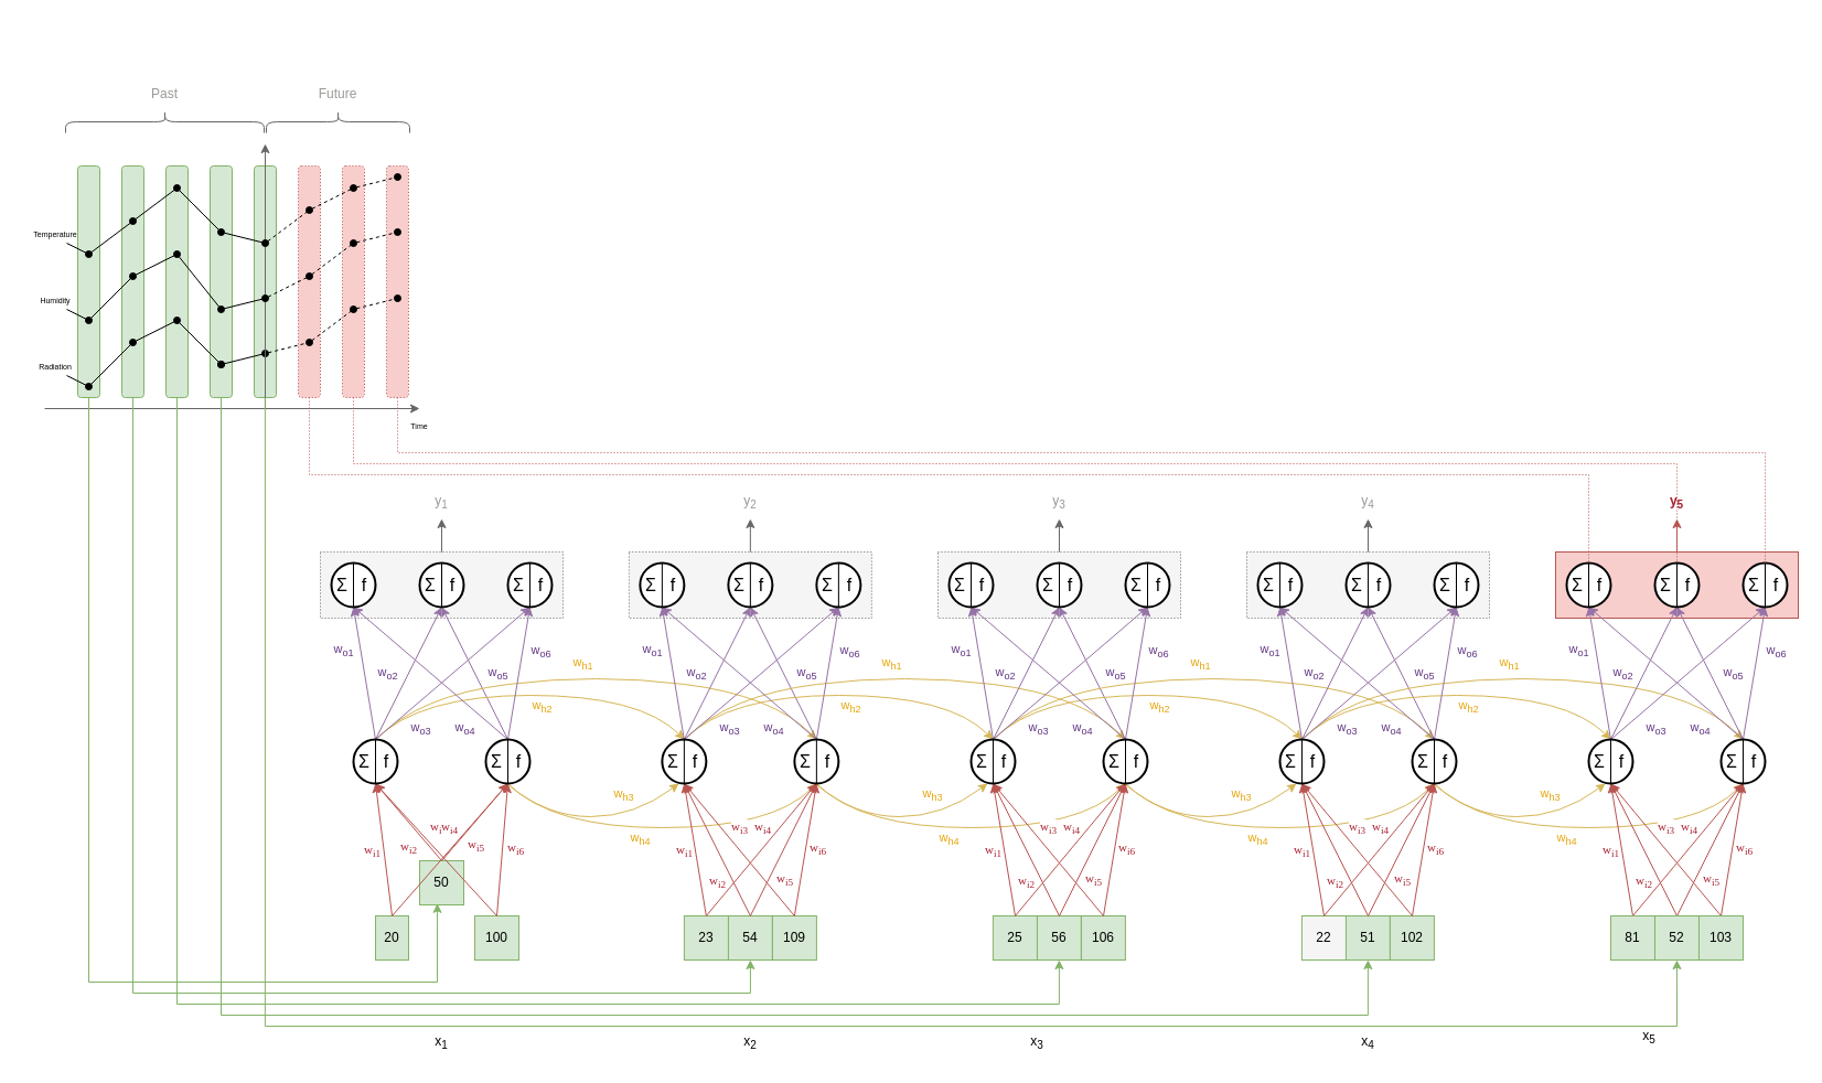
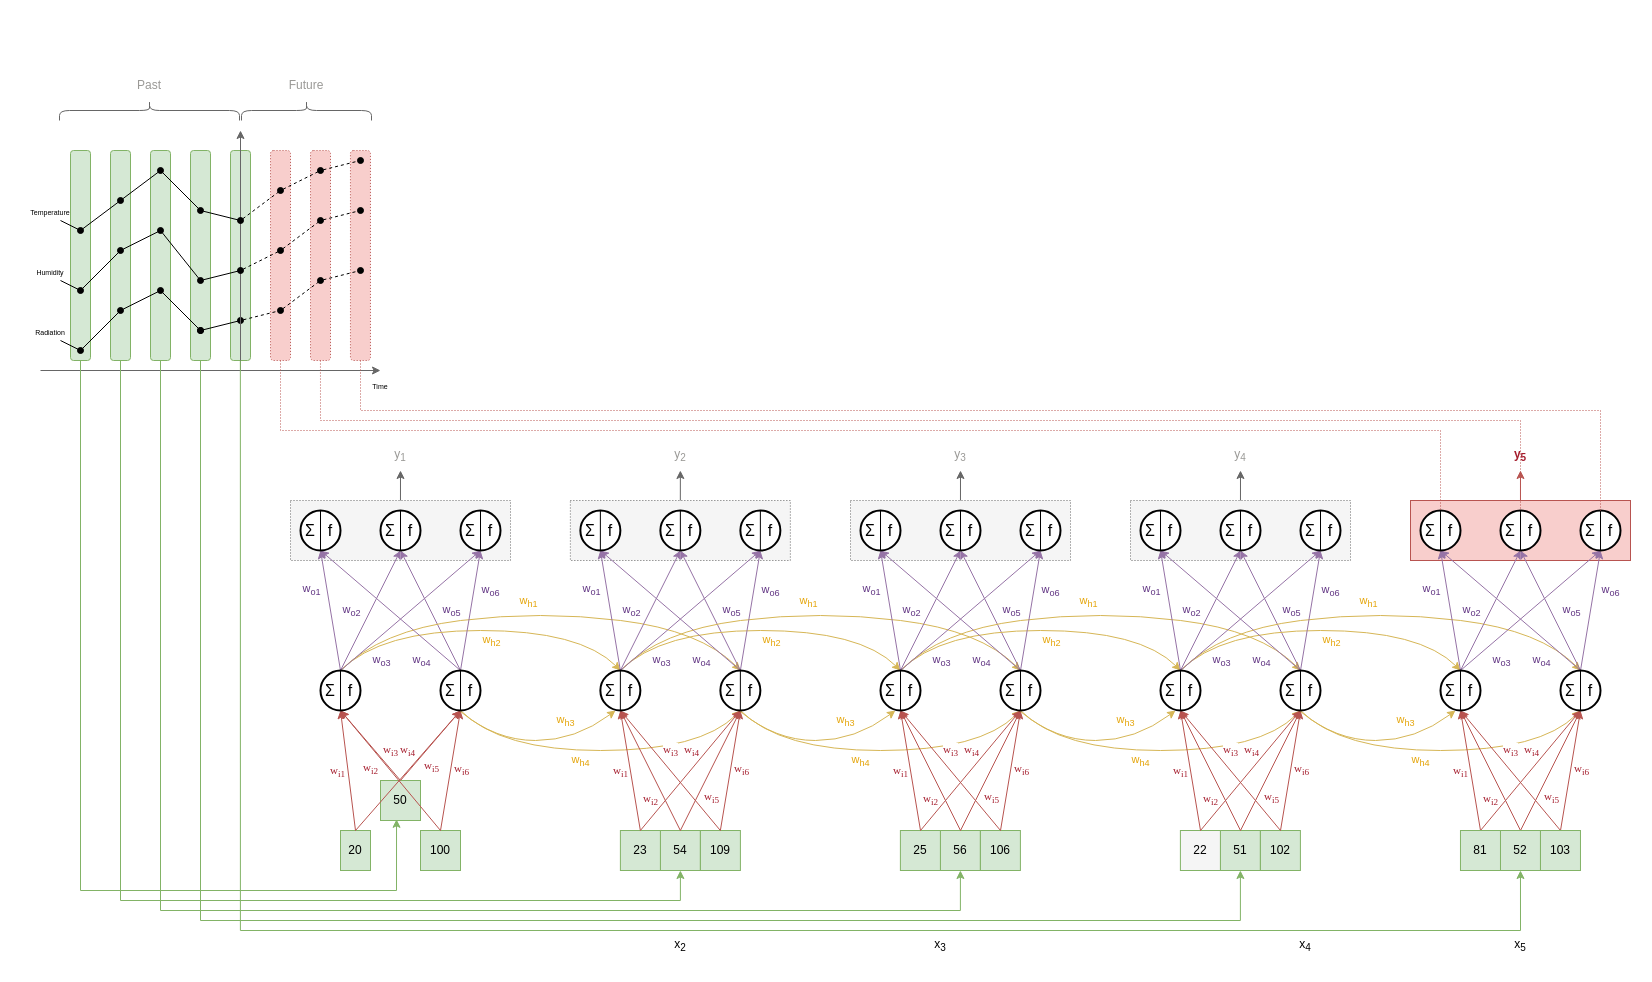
- <mxCell id="25" value="&lt;div&gt;100&lt;/div&gt;" style="rounded=0;whiteSpace=wrap;html=1;fillColor=#d5e8d4;strokeColor=#82b366;" parent="1" vertex="1"><mxGeometry x="430" y="830" width="40" height="40" as="geometry" /></mxCell>
+ <mxCell id="25" value="&lt;div&gt;100&lt;/div&gt;" style="rounded=0;whiteSpace=wrap;html=1;fillColor=#d5e8d4;strokeColor=#82b366;" parent="1" vertex="1"><mxGeometry x="420" y="830" width="40" height="40" as="geometry" /></mxCell>
- <mxCell id="325" value="x&lt;sub&gt;5&lt;/sub&gt;" style="text;html=1;align=center;verticalAlign=middle;whiteSpace=wrap;rounded=0;" vertex="1" parent="1"><mxGeometry x="1464.97" y="925" width="60" height="30" as="geometry" /></mxCell>
+ <mxCell id="325" value="x&lt;sub&gt;5&lt;/sub&gt;" style="text;html=1;align=center;verticalAlign=middle;whiteSpace=wrap;rounded=0;" vertex="1" parent="1"><mxGeometry x="1489.97" y="930" width="60" height="30" as="geometry" /></mxCell>
- <mxCell id="73" value="x&lt;sub&gt;1&lt;/sub&gt;" style="text;html=1;align=center;verticalAlign=middle;whiteSpace=wrap;rounded=0;" parent="1" vertex="1"><mxGeometry x="369.96" y="930" width="60" height="30" as="geometry" /></mxCell>
- <mxCell id="324" value="x&lt;sub&gt;4&lt;/sub&gt;" style="text;html=1;align=center;verticalAlign=middle;whiteSpace=wrap;rounded=0;" vertex="1" parent="1"><mxGeometry x="1209.9" y="930" width="60" height="30" as="geometry" /></mxCell>
+ <mxCell id="324" value="x&lt;sub&gt;4&lt;/sub&gt;" style="text;html=1;align=center;verticalAlign=middle;whiteSpace=wrap;rounded=0;" vertex="1" parent="1"><mxGeometry x="1274.9" y="930" width="60" height="30" as="geometry" /></mxCell>
